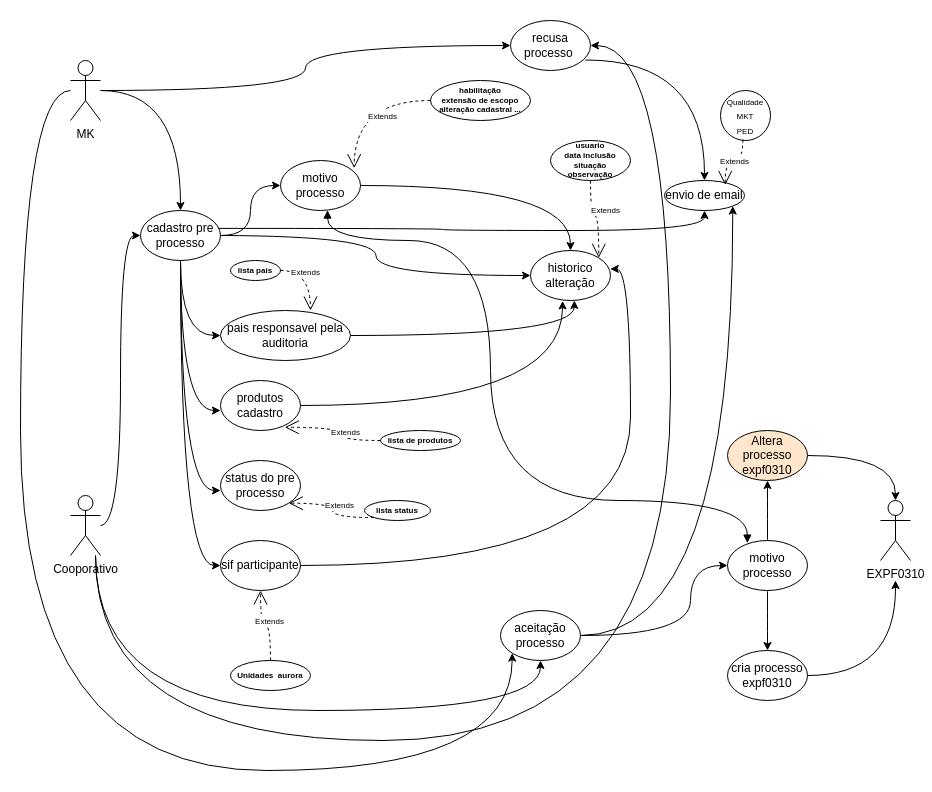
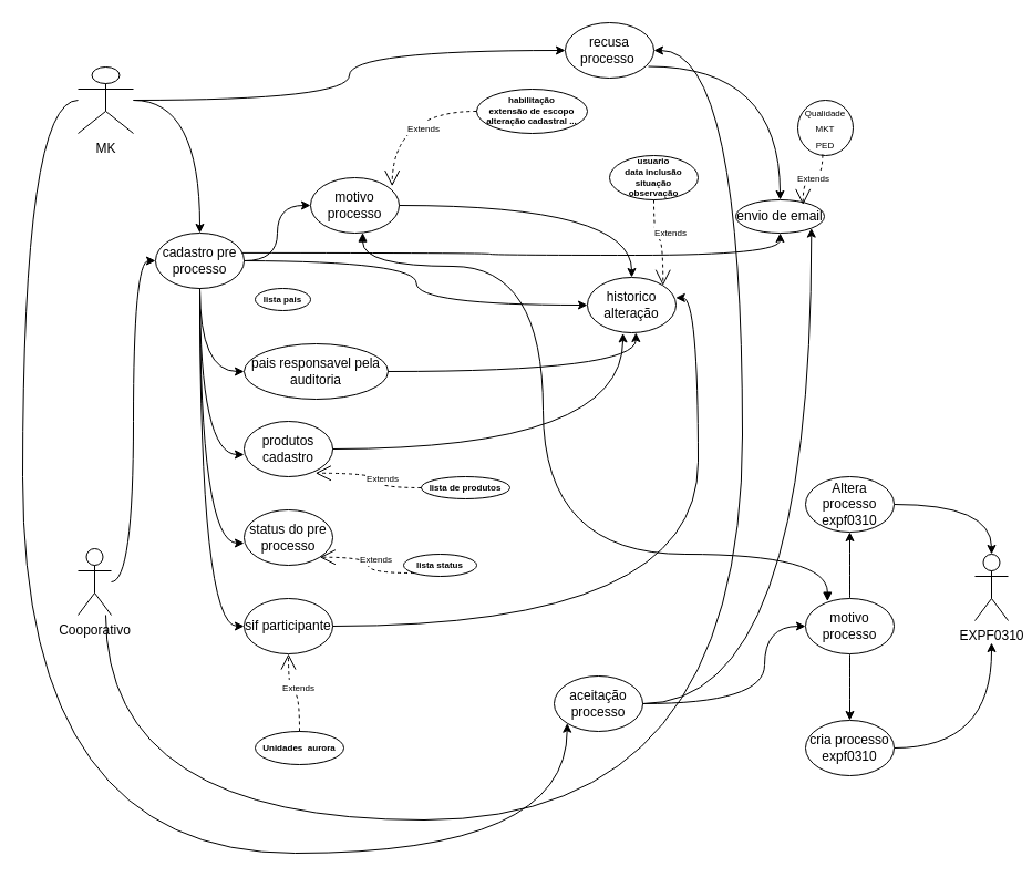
- <mxCell id="4" value="MK" style="shape=umlActor;verticalLabelPosition=bottom;verticalAlign=top;html=1;outlineConnect=0;" vertex="1" parent="1"><mxGeometry x="70" y="60" width="30" height="60" as="geometry" /></mxCell>
+ <mxCell id="4" value="MK" style="shape=umlActor;verticalLabelPosition=bottom;verticalAlign=top;html=1;outlineConnect=0;" vertex="1" parent="1"><mxGeometry x="70" y="60" width="50" height="60" as="geometry" /></mxCell>
- <mxCell id="45" value="&lt;font style=&quot;font-size: 8px;&quot;&gt;Extends&lt;/font&gt;" style="endArrow=open;endSize=12;dashed=1;html=1;rounded=0;entryX=0.692;entryY=0;entryDx=0;entryDy=0;edgeStyle=orthogonalEdgeStyle;curved=1;entryPerimeter=0;exitX=1;exitY=0.5;exitDx=0;exitDy=0;" edge="1" parent="1" source="44" target="26"><mxGeometry x="-0.103" y="-5" width="160" relative="1" as="geometry"><mxPoint x="405" y="247" as="sourcePoint" /><mxPoint x="260" y="180" as="targetPoint" /><mxPoint as="offset" /></mxGeometry></mxCell>
- <mxCell id="51" value="Altera processo expf0310" style="ellipse;whiteSpace=wrap;html=1;fillColor=#ffe6cc;" vertex="1" parent="1"><mxGeometry x="727" y="430" width="80" height="50" as="geometry" /></mxCell>
+ <mxCell id="51" value="Altera processo expf0310" style="ellipse;whiteSpace=wrap;html=1;" vertex="1" parent="1"><mxGeometry x="727" y="430" width="80" height="50" as="geometry" /></mxCell>
- <mxCell id="6" style="edgeStyle=orthogonalEdgeStyle;rounded=0;orthogonalLoop=1;jettySize=auto;html=1;entryX=0.5;entryY=1;entryDx=0;entryDy=0;curved=1;" edge="1" parent="1" source="8" target="15"><mxGeometry relative="1" as="geometry"><Array as="points"><mxPoint x="95" y="710" /><mxPoint x="540" y="710" /></Array></mxGeometry></mxCell>
